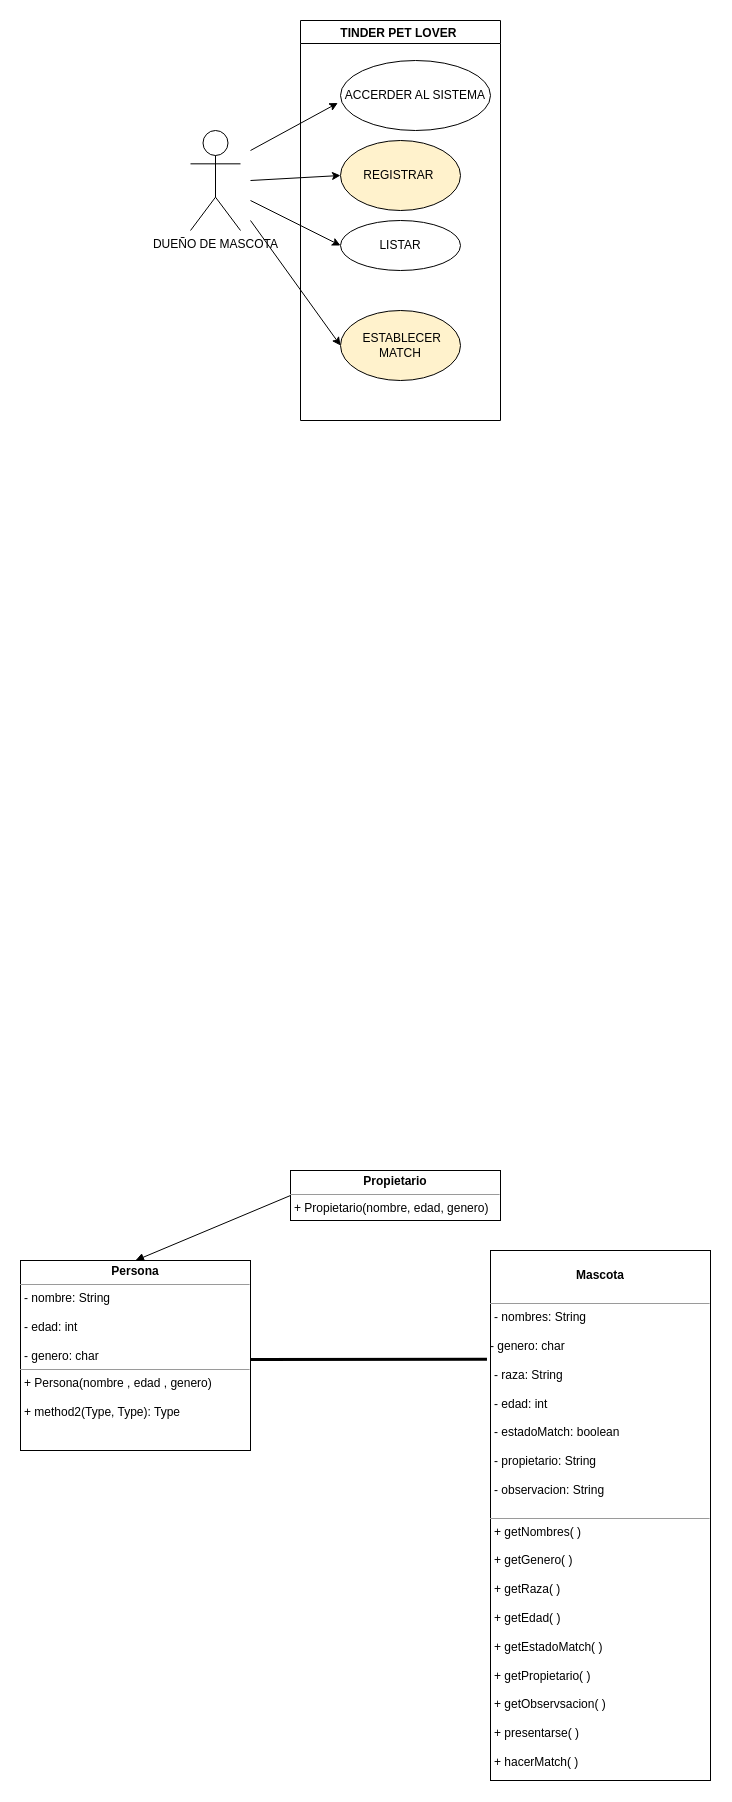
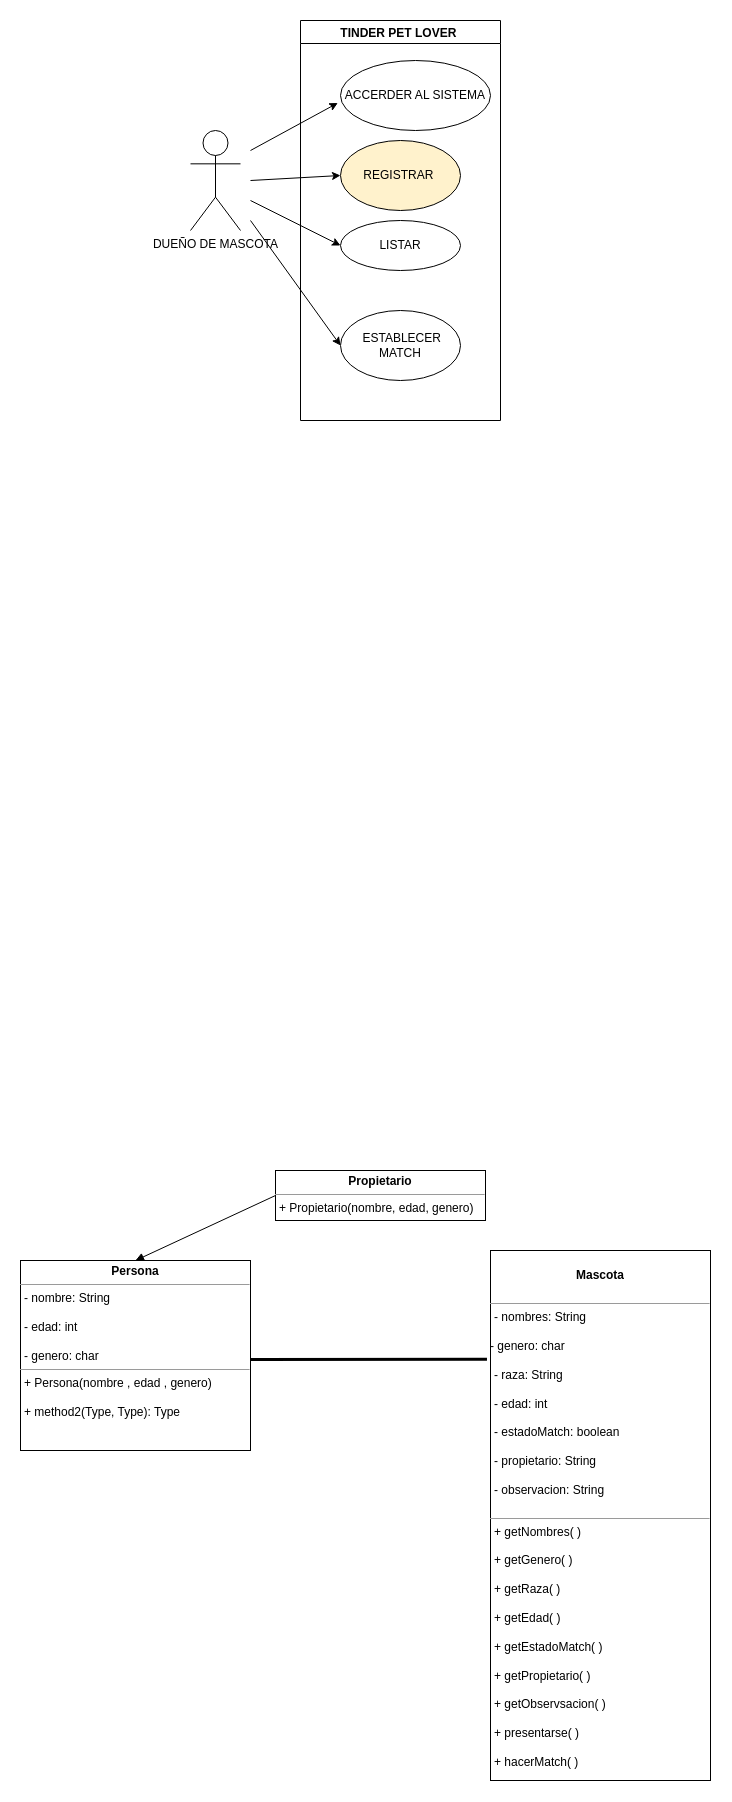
- <mxCell id="6" value="&amp;nbsp;ESTABLECER MATCH" style="ellipse;whiteSpace=wrap;html=1;fillColor=#fff2cc;" vertex="1" parent="3"><mxGeometry x="40" y="290" width="120" height="70" as="geometry" /></mxCell>
+ <mxCell id="6" value="&amp;nbsp;ESTABLECER MATCH" style="ellipse;whiteSpace=wrap;html=1;" vertex="1" parent="3"><mxGeometry x="40" y="290" width="120" height="70" as="geometry" /></mxCell>
- <mxCell id="13" value="&lt;p style=&quot;margin: 0px ; margin-top: 4px ; text-align: center&quot;&gt;&lt;b&gt;Propietario&lt;/b&gt;&lt;/p&gt;&lt;hr size=&quot;1&quot;&gt;&lt;p style=&quot;margin: 0px ; margin-left: 4px&quot;&gt;+ Propietario(nombre, edad, genero)&amp;nbsp;&lt;br&gt;&lt;br&gt;&lt;/p&gt;" style="verticalAlign=top;align=left;overflow=fill;fontSize=12;fontFamily=Helvetica;html=1;" vertex="1" parent="1"><mxGeometry x="290" y="1170" width="210" height="50" as="geometry" /></mxCell>
+ <mxCell id="13" value="&lt;p style=&quot;margin: 0px ; margin-top: 4px ; text-align: center&quot;&gt;&lt;b&gt;Propietario&lt;/b&gt;&lt;/p&gt;&lt;hr size=&quot;1&quot;&gt;&lt;p style=&quot;margin: 0px ; margin-left: 4px&quot;&gt;+ Propietario(nombre, edad, genero)&amp;nbsp;&lt;br&gt;&lt;br&gt;&lt;/p&gt;" style="verticalAlign=top;align=left;overflow=fill;fontSize=12;fontFamily=Helvetica;html=1;" vertex="1" parent="1"><mxGeometry x="275" y="1170" width="210" height="50" as="geometry" /></mxCell>
